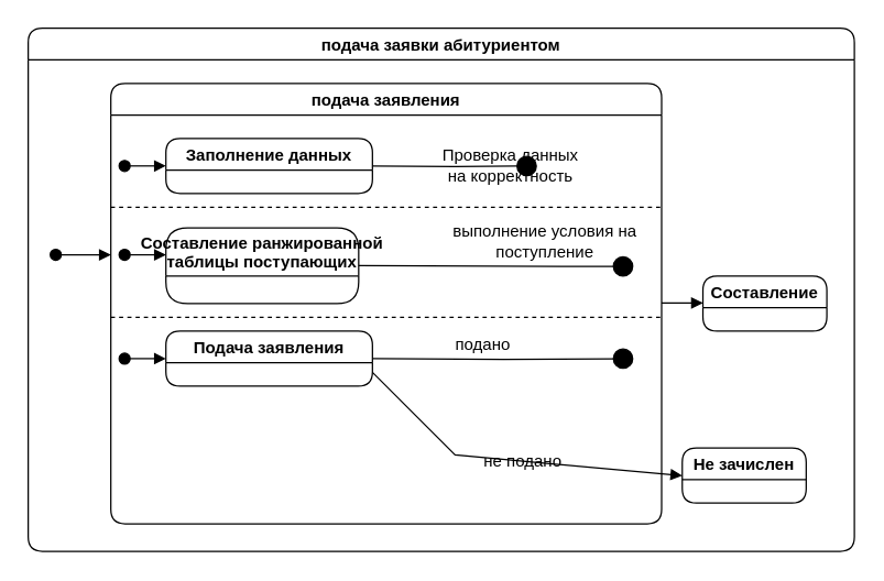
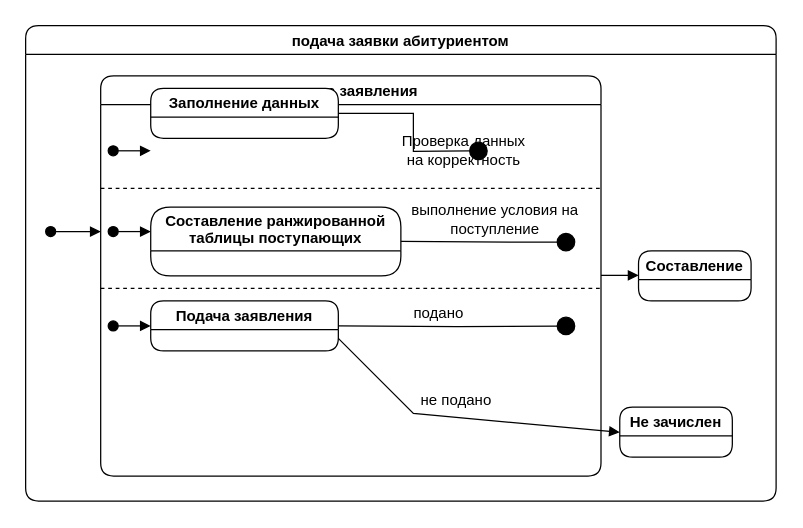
- <mxCell id="5" value="Заполнение данных" style="swimlane;swimlaneFillColor=none;rounded=1;startSize=23;" vertex="1" parent="4"><mxGeometry x="40" y="40" width="150" height="40" as="geometry" /></mxCell>
+ <mxCell id="5" value="Заполнение данных" style="swimlane;swimlaneFillColor=none;rounded=1;startSize=23;" vertex="1" parent="4"><mxGeometry x="40" y="10" width="150" height="40" as="geometry" /></mxCell>
- <mxCell id="10" value="Составление ранжированной &#10;таблицы поступающих" style="swimlane;swimlaneFillColor=none;rounded=1;startSize=35;" vertex="1" parent="4"><mxGeometry x="40" y="105" width="140" height="55" as="geometry" /></mxCell>
+ <mxCell id="10" value="Составление ранжированной &#10;таблицы поступающих" style="swimlane;swimlaneFillColor=none;rounded=1;startSize=35;" vertex="1" parent="4"><mxGeometry x="40" y="105" width="200" height="55" as="geometry" /></mxCell>
- <mxCell id="18" value="не подано" style="text;html=1;align=center;verticalAlign=middle;resizable=0;points=[];autosize=1;strokeColor=none;fillColor=none;" vertex="1" parent="4"><mxGeometry x="264" y="265" width="70" height="20" as="geometry" /></mxCell>
+ <mxCell id="18" value="не подано" style="text;html=1;align=center;verticalAlign=middle;resizable=0;points=[];autosize=1;strokeColor=none;fillColor=none;" vertex="1" parent="4"><mxGeometry x="249" y="250" width="70" height="20" as="geometry" /></mxCell>
